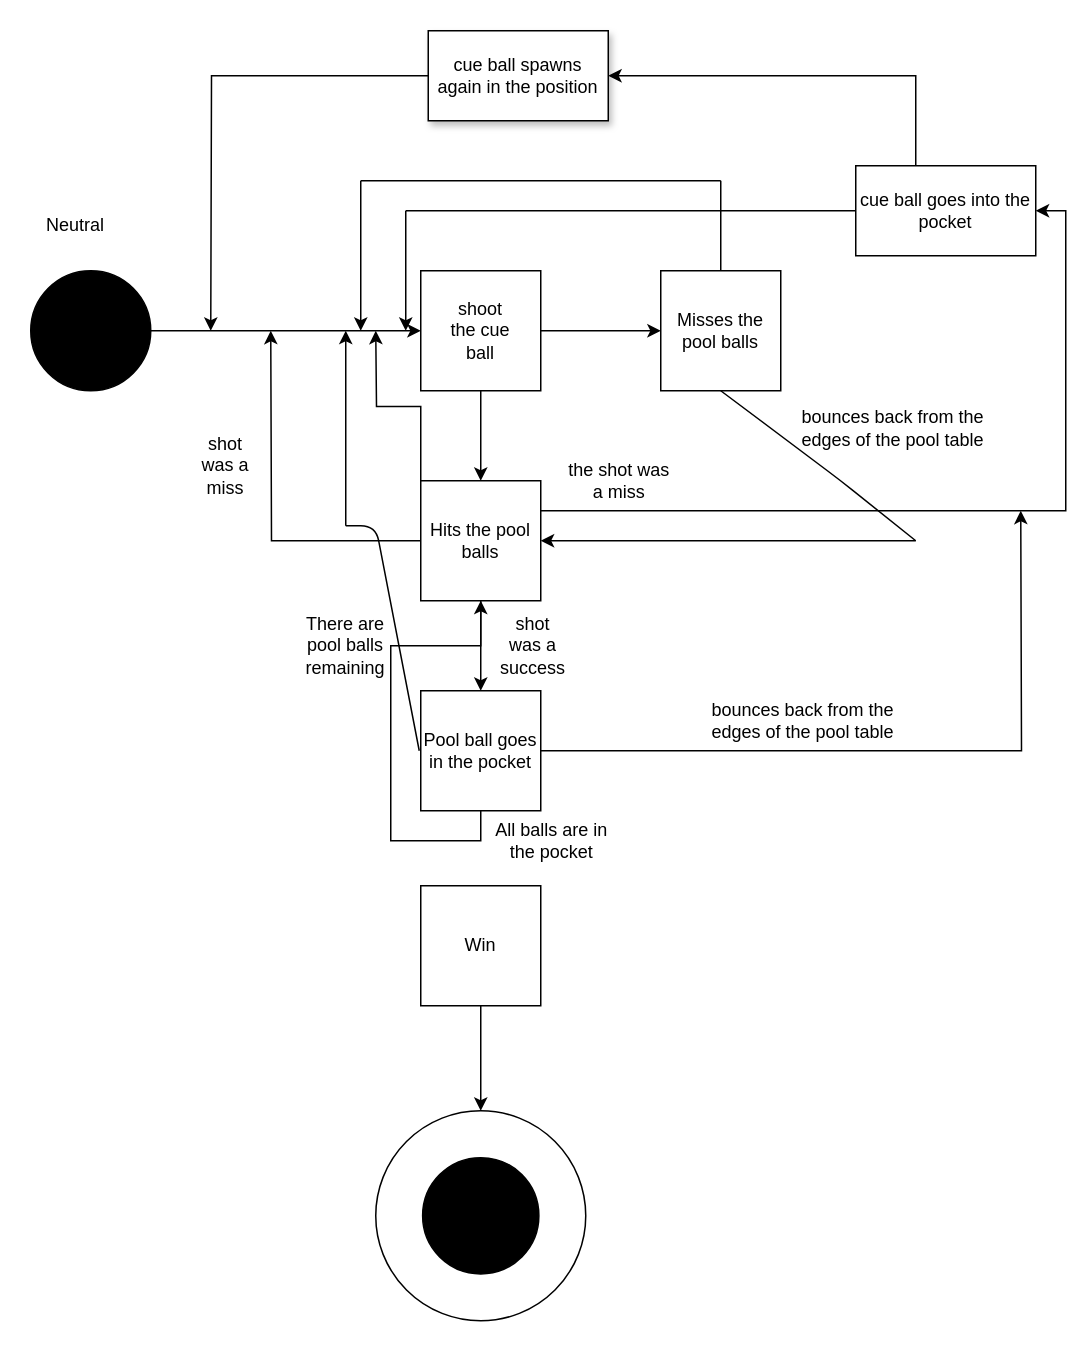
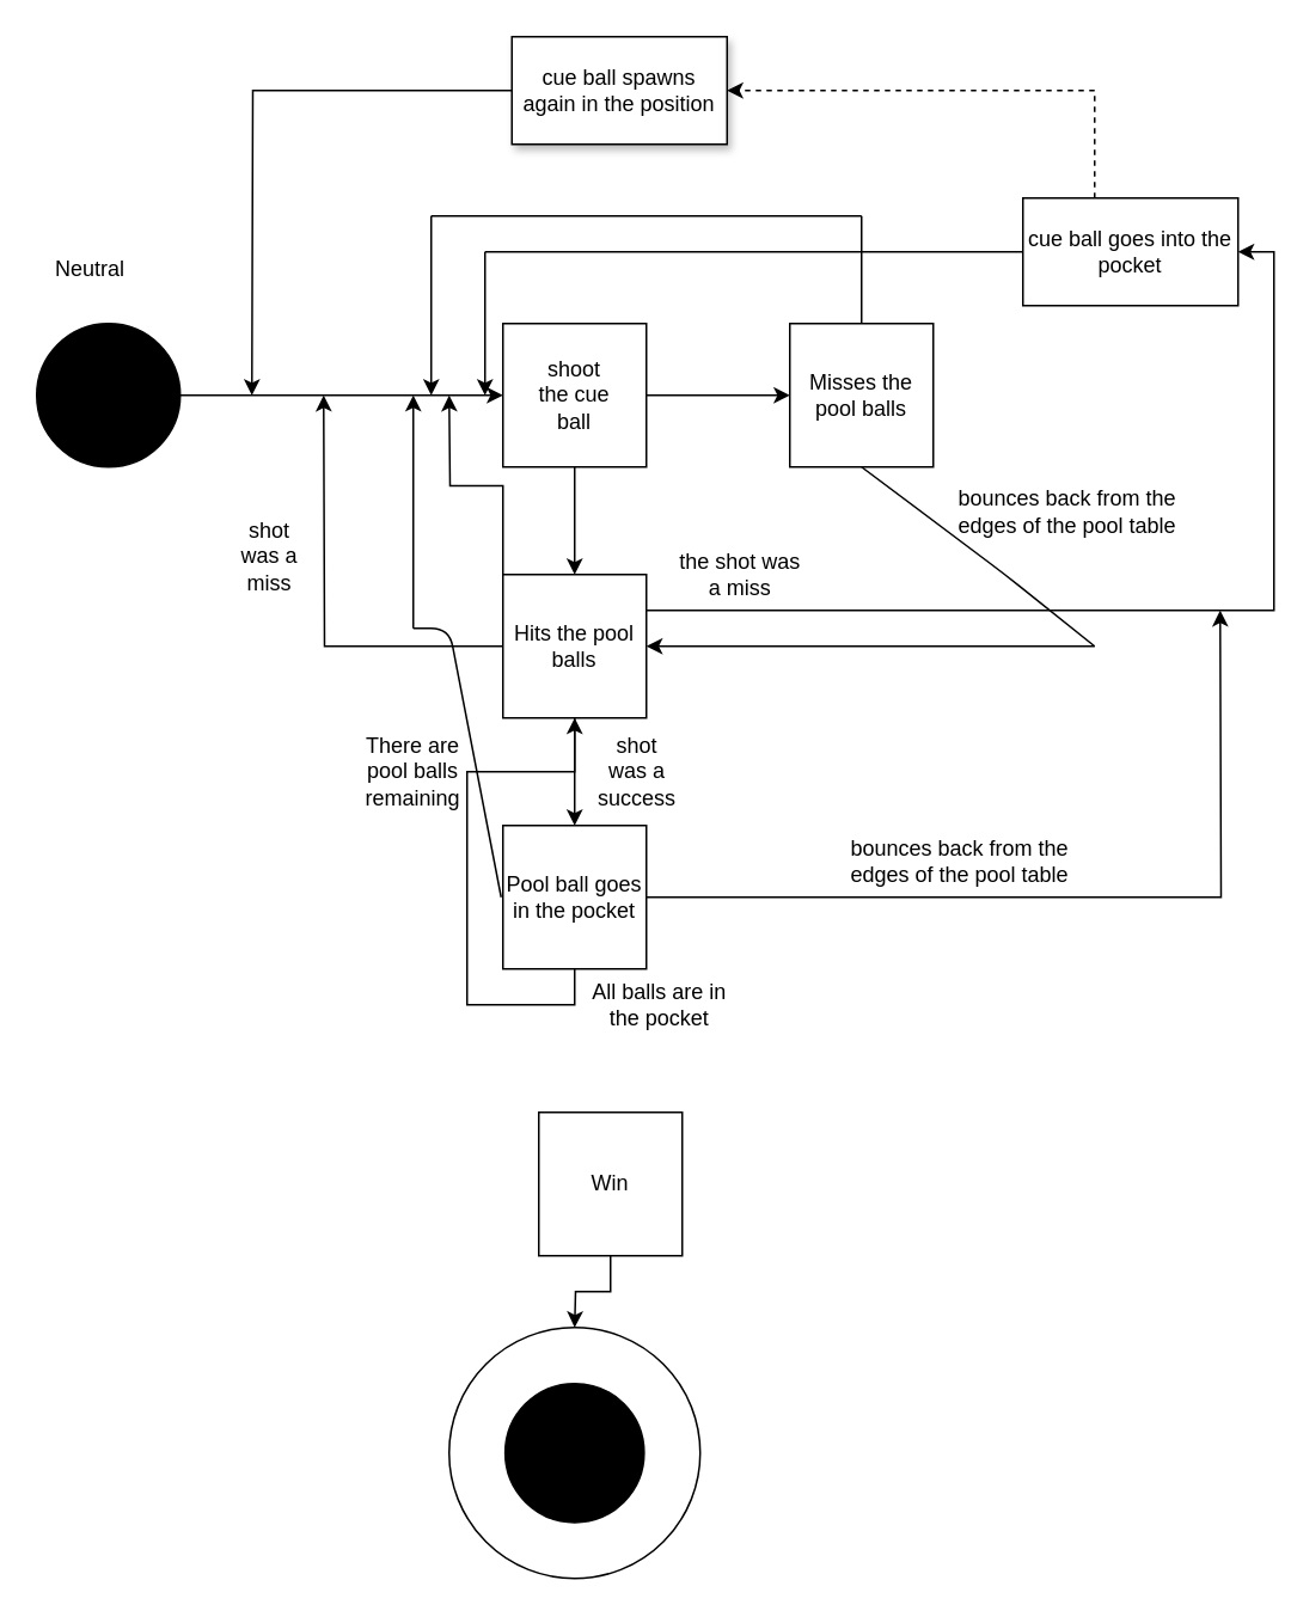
- <mxCell id="30" style="edgeStyle=orthogonalEdgeStyle;rounded=0;orthogonalLoop=1;jettySize=auto;html=1;entryX=1;entryY=0.5;entryDx=0;entryDy=0;" edge="1" parent="1" source="31" target="39"><mxGeometry relative="1" as="geometry"><Array as="points"><mxPoint x="610" y="50" /></Array></mxGeometry></mxCell>
+ <mxCell id="30" style="edgeStyle=orthogonalEdgeStyle;rounded=0;orthogonalLoop=1;jettySize=auto;html=1;entryX=1;entryY=0.5;entryDx=0;entryDy=0;dashed=1;" edge="1" parent="1" source="31" target="39"><mxGeometry relative="1" as="geometry"><Array as="points"><mxPoint x="610" y="50" /></Array></mxGeometry></mxCell>
- <mxCell id="24" value="Win" style="whiteSpace=wrap;html=1;aspect=fixed;fillColor=#FFFFFF;" vertex="1" parent="1"><mxGeometry x="280" y="590" width="80" height="80" as="geometry" /></mxCell>
+ <mxCell id="24" value="Win" style="whiteSpace=wrap;html=1;aspect=fixed;fillColor=#FFFFFF;" vertex="1" parent="1"><mxGeometry x="300" y="620" width="80" height="80" as="geometry" /></mxCell>
